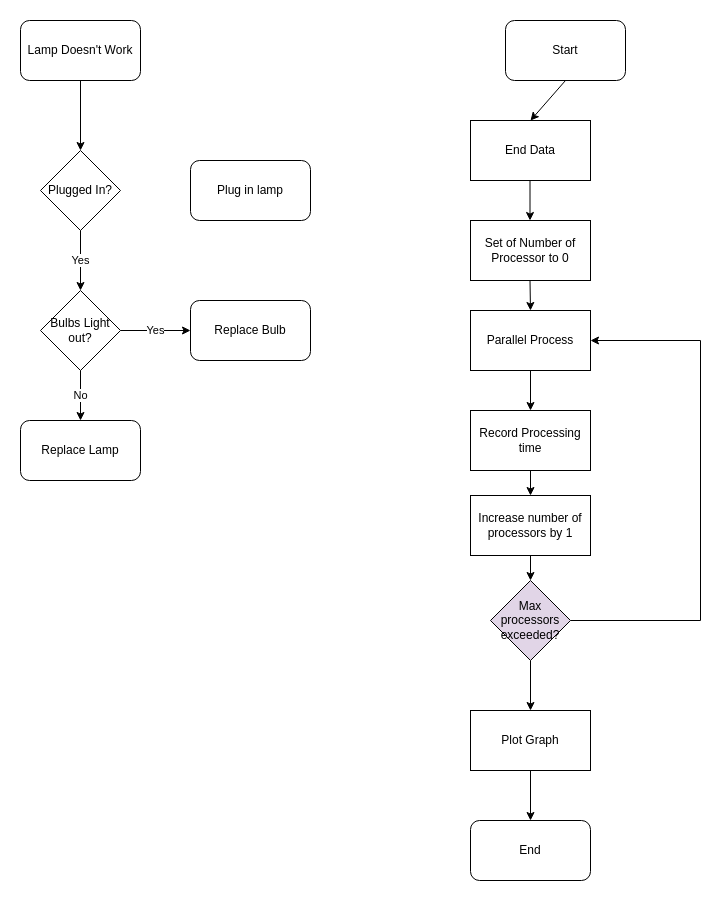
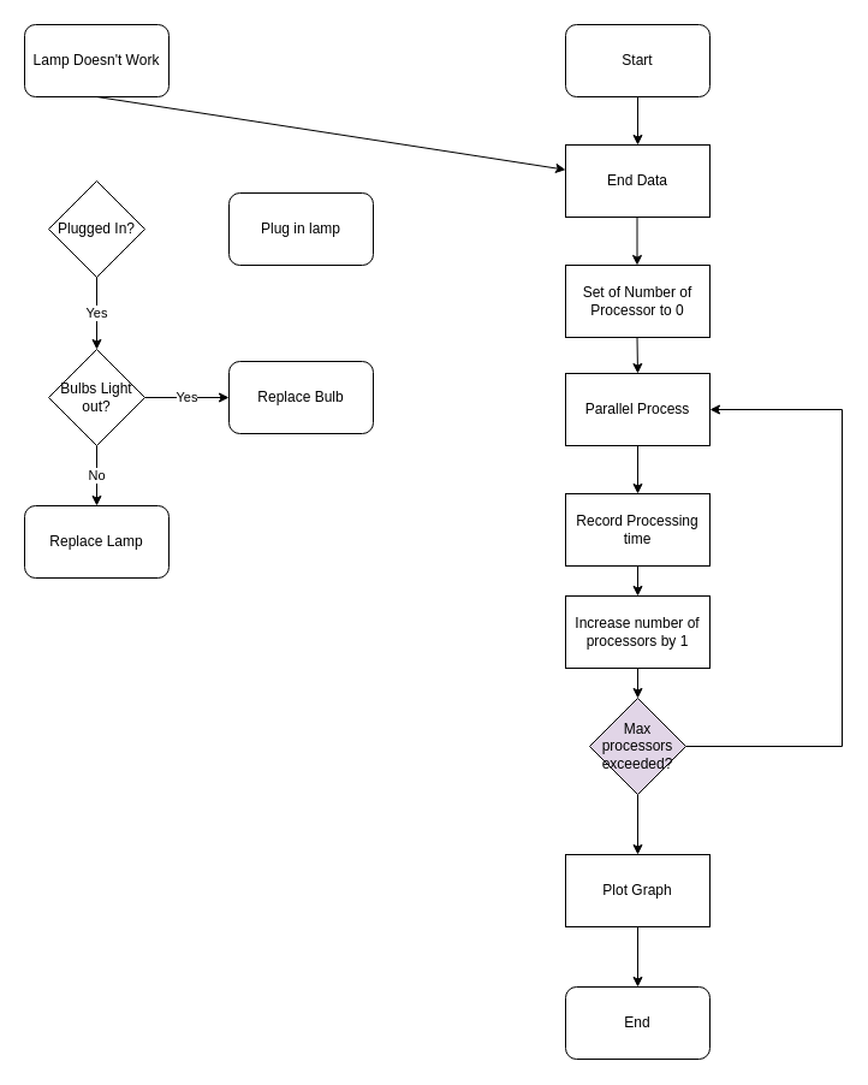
- <mxCell id="12" value="Start" style="rounded=1;whiteSpace=wrap;html=1;" parent="1" vertex="1"><mxGeometry x="505" y="20" width="120" height="60" as="geometry" /></mxCell>
+ <mxCell id="12" value="Start" style="rounded=1;whiteSpace=wrap;html=1;" parent="1" vertex="1"><mxGeometry x="470" y="20" width="120" height="60" as="geometry" /></mxCell>
- <mxCell id="5" value="" style="endArrow=classic;html=1;exitX=0.5;exitY=1;exitDx=0;exitDy=0;entryX=0.5;entryY=0;entryDx=0;entryDy=0;" parent="1" source="4" target="2" edge="1"><mxGeometry width="50" height="50" relative="1" as="geometry"><mxPoint x="220" y="270" as="sourcePoint" /><mxPoint x="270" y="220" as="targetPoint" /></mxGeometry></mxCell>
+ <mxCell id="5" value="" style="endArrow=classic;html=1;exitX=0.5;exitY=1;exitDx=0;exitDy=0;" parent="1" source="4" target="13" edge="1"><mxGeometry width="50" height="50" relative="1" as="geometry"><mxPoint x="220" y="270" as="sourcePoint" /><mxPoint x="270" y="220" as="targetPoint" /></mxGeometry></mxCell>
